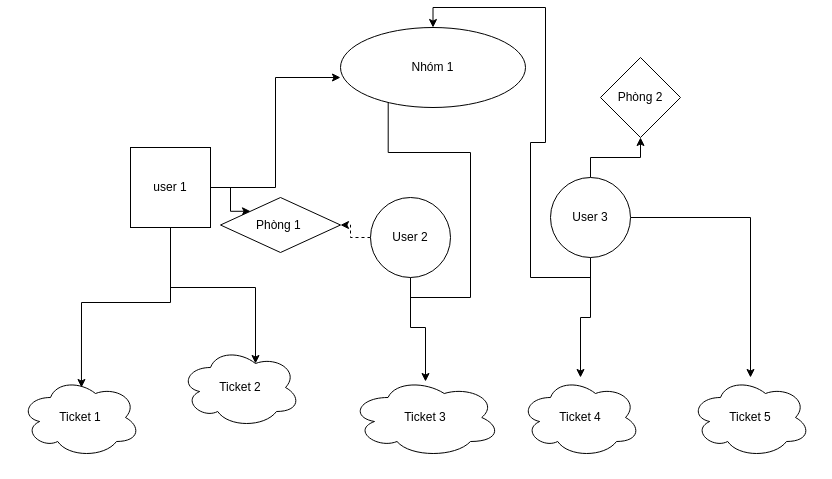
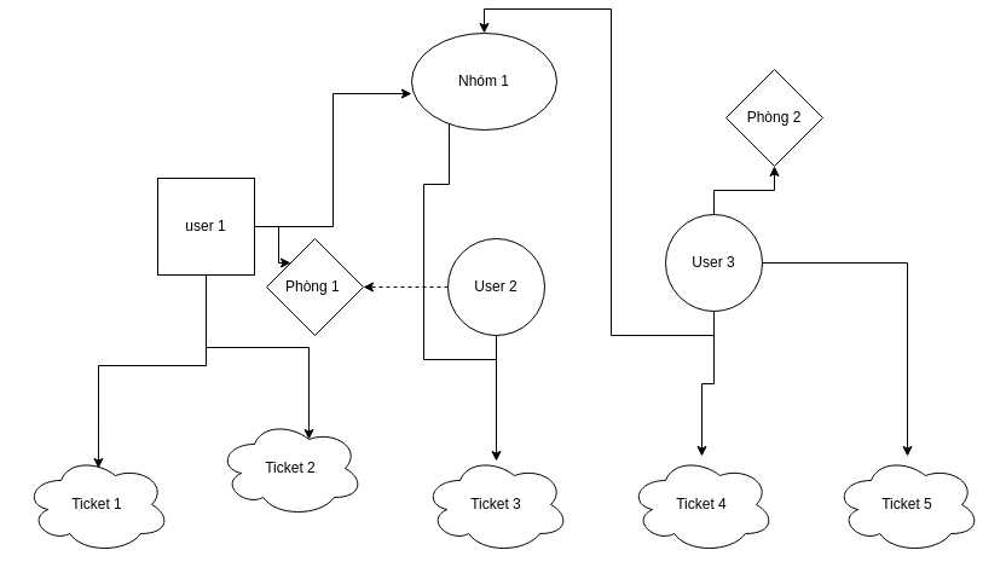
- <mxCell id="18" value="Nhóm 1" style="ellipse;whiteSpace=wrap;html=1;" vertex="1" parent="1"><mxGeometry x="340" y="20" width="185" height="80" as="geometry" /></mxCell>
+ <mxCell id="18" value="Nhóm 1" style="ellipse;whiteSpace=wrap;html=1;" vertex="1" parent="1"><mxGeometry x="340" y="20" width="120" height="80" as="geometry" /></mxCell>
- <mxCell id="16" value="Phòng 1&amp;nbsp;" style="rhombus;whiteSpace=wrap;html=1;" vertex="1" parent="1"><mxGeometry x="220" y="190" width="120" height="55" as="geometry" /></mxCell>
+ <mxCell id="16" value="Phòng 1&amp;nbsp;" style="rhombus;whiteSpace=wrap;html=1;" vertex="1" parent="1"><mxGeometry x="220" y="190" width="80" height="80" as="geometry" /></mxCell>
- <mxCell id="21" value="Ticket 3&lt;br&gt;" style="ellipse;shape=cloud;whiteSpace=wrap;html=1;" vertex="1" parent="1"><mxGeometry x="350" y="370" width="150" height="80" as="geometry" /></mxCell>
+ <mxCell id="21" value="Ticket 3&lt;br&gt;" style="ellipse;shape=cloud;whiteSpace=wrap;html=1;" vertex="1" parent="1"><mxGeometry x="350" y="370" width="120" height="80" as="geometry" /></mxCell>
